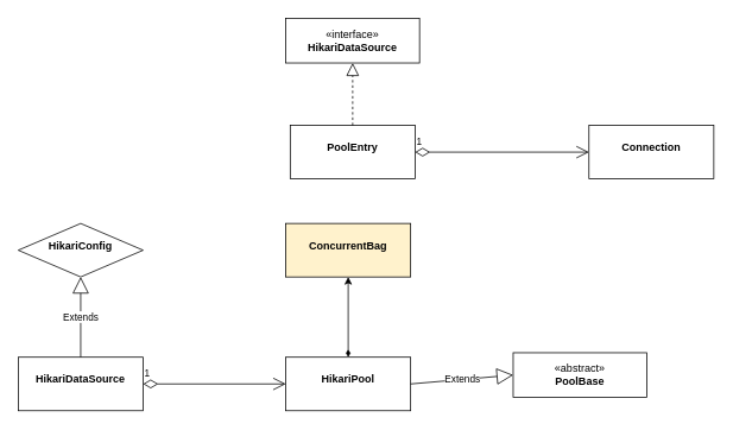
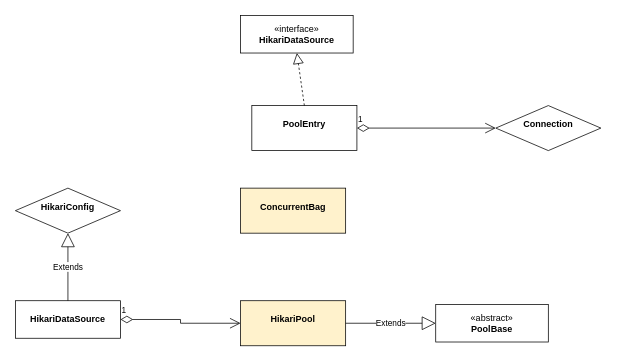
- <mxCell id="3" value="&lt;p style=&quot;margin:0px;margin-top:4px;text-align:center;&quot;&gt;&lt;br&gt;&lt;b&gt;PoolEntry&lt;/b&gt;&lt;/p&gt;" style="verticalAlign=top;align=left;overflow=fill;html=1;whiteSpace=wrap;" vertex="1" parent="1"><mxGeometry x="325" y="140" width="140" height="60" as="geometry" /></mxCell>
+ <mxCell id="3" value="&lt;p style=&quot;margin:0px;margin-top:4px;text-align:center;&quot;&gt;&lt;br&gt;&lt;b&gt;PoolEntry&lt;/b&gt;&lt;/p&gt;" style="verticalAlign=top;align=left;overflow=fill;html=1;whiteSpace=wrap;" vertex="1" parent="1"><mxGeometry x="335" y="140" width="140" height="60" as="geometry" /></mxCell>
- <mxCell id="4" value="&lt;p style=&quot;margin:0px;margin-top:4px;text-align:center;&quot;&gt;&lt;br&gt;&lt;b&gt;Connection&lt;/b&gt;&lt;/p&gt;" style="verticalAlign=top;align=left;overflow=fill;html=1;whiteSpace=wrap;" vertex="1" parent="1"><mxGeometry x="660" y="140" width="140" height="60" as="geometry" /></mxCell>
+ <mxCell id="4" value="&lt;p style=&quot;margin:0px;margin-top:4px;text-align:center;&quot;&gt;&lt;br&gt;&lt;b&gt;Connection&lt;/b&gt;&lt;/p&gt;" style="rhombus;verticalAlign=top;align=left;overflow=fill;html=1;whiteSpace=wrap;" vertex="1" parent="1"><mxGeometry x="660" y="140" width="140" height="60" as="geometry" /></mxCell>
- <mxCell id="12" style="edgeStyle=orthogonalEdgeStyle;rounded=0;orthogonalLoop=1;jettySize=auto;html=1;exitX=0.5;exitY=0;exitDx=0;exitDy=0;entryX=0.5;entryY=1;entryDx=0;entryDy=0;startArrow=diamondThin;startFill=1;" edge="1" parent="1" source="13" target="7"><mxGeometry relative="1" as="geometry" /></mxCell>
- <mxCell id="14" value="«abstract»&lt;br&gt;&lt;b&gt;PoolBase&lt;/b&gt;" style="html=1;whiteSpace=wrap;" vertex="1" parent="1"><mxGeometry x="575" y="395" width="150" height="50" as="geometry" /></mxCell>
+ <mxCell id="14" value="«abstract»&lt;br&gt;&lt;b&gt;PoolBase&lt;/b&gt;" style="html=1;whiteSpace=wrap;" vertex="1" parent="1"><mxGeometry x="580" y="405" width="150" height="50" as="geometry" /></mxCell>
- <mxCell id="6" value="&lt;p style=&quot;margin:0px;margin-top:4px;text-align:center;&quot;&gt;&lt;br&gt;&lt;b&gt;HikariDataSource&lt;/b&gt;&lt;/p&gt;" style="verticalAlign=top;align=left;overflow=fill;html=1;whiteSpace=wrap;" vertex="1" parent="1"><mxGeometry x="20" y="400" width="140" height="60" as="geometry" /></mxCell>
+ <mxCell id="6" value="&lt;p style=&quot;margin:0px;margin-top:4px;text-align:center;&quot;&gt;&lt;br&gt;&lt;b&gt;HikariDataSource&lt;/b&gt;&lt;/p&gt;" style="verticalAlign=top;align=left;overflow=fill;html=1;whiteSpace=wrap;" vertex="1" parent="1"><mxGeometry x="20" y="400" width="140" height="50" as="geometry" /></mxCell>
- <mxCell id="13" value="&lt;p style=&quot;margin:0px;margin-top:4px;text-align:center;&quot;&gt;&lt;br&gt;&lt;b&gt;HikariPool&lt;/b&gt;&lt;/p&gt;" style="verticalAlign=top;align=left;overflow=fill;html=1;whiteSpace=wrap;" vertex="1" parent="1"><mxGeometry x="320" y="400" width="140" height="60" as="geometry" /></mxCell>
+ <mxCell id="13" value="&lt;p style=&quot;margin:0px;margin-top:4px;text-align:center;&quot;&gt;&lt;br&gt;&lt;b&gt;HikariPool&lt;/b&gt;&lt;/p&gt;" style="verticalAlign=top;align=left;overflow=fill;html=1;whiteSpace=wrap;fillColor=#fff2cc;" vertex="1" parent="1"><mxGeometry x="320" y="400" width="140" height="60" as="geometry" /></mxCell>
